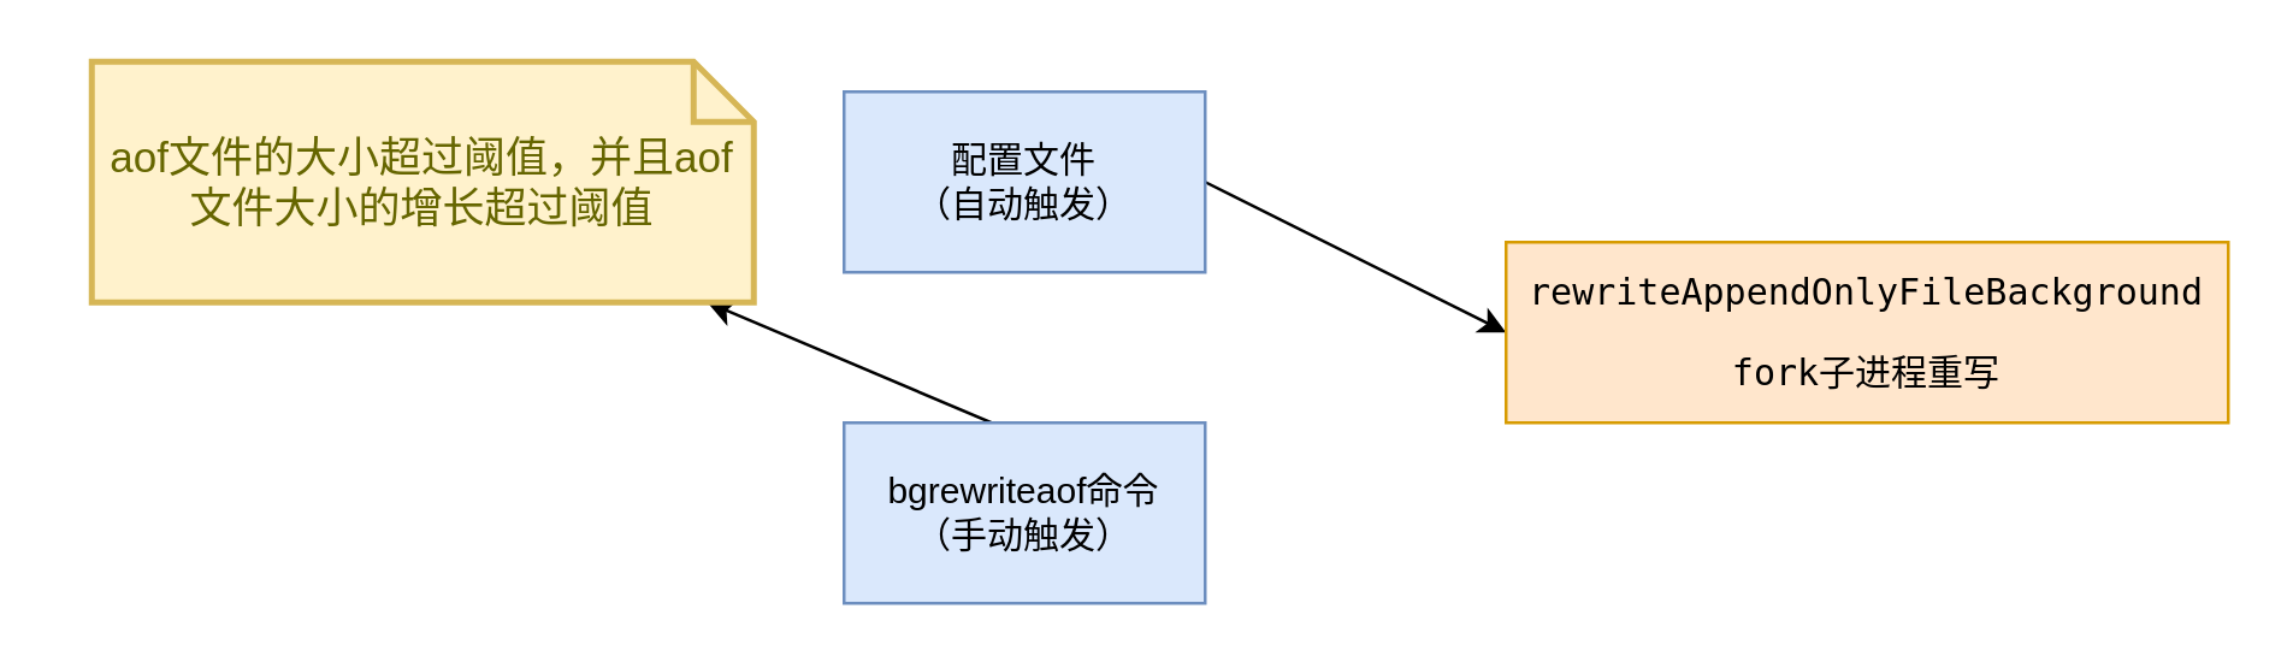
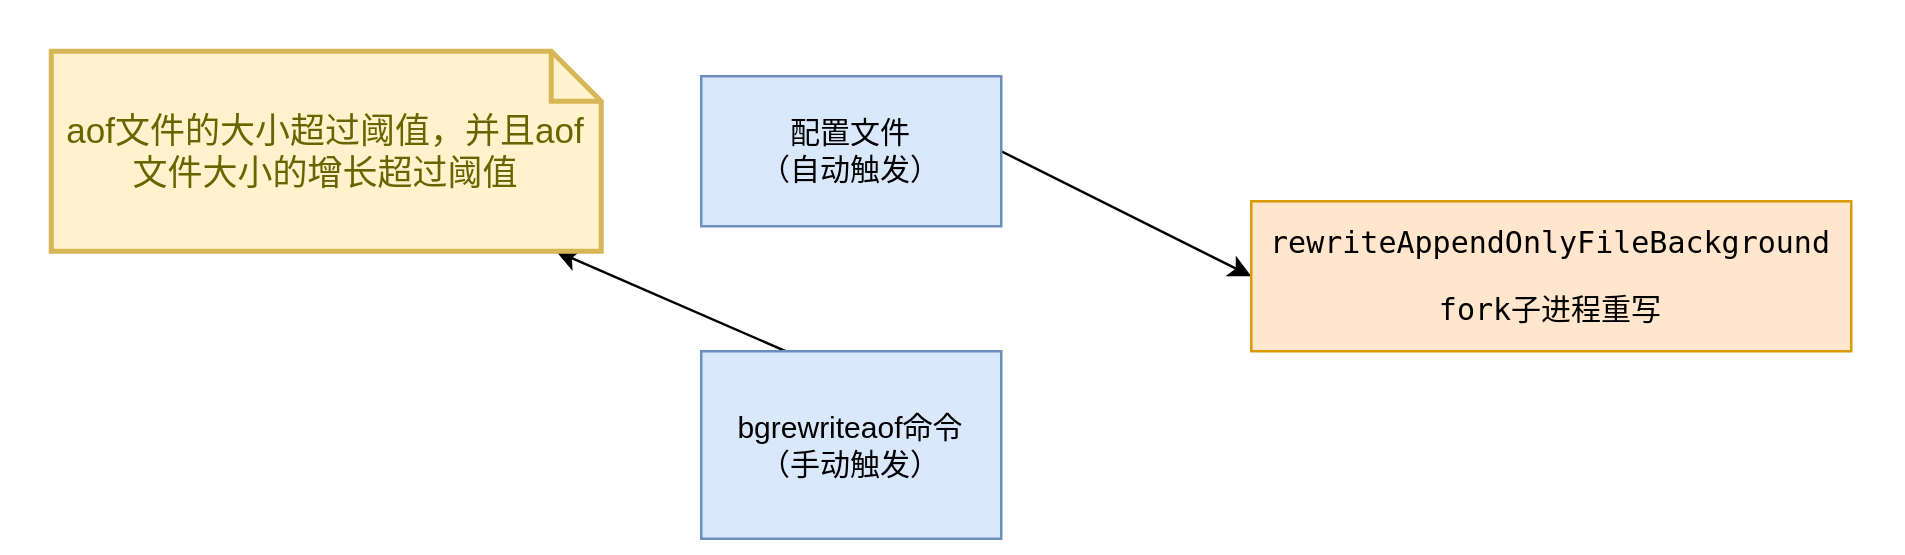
- <mxCell id="7" value="aof文件的大小超过阈值，并且aof文件大小的增长超过阈值" style="shape=note;strokeWidth=2;fontSize=14;size=20;whiteSpace=wrap;html=1;fillColor=#fff2cc;strokeColor=#d6b656;fontColor=#666600;" vertex="1" parent="1"><mxGeometry x="30" y="20" width="220" height="80" as="geometry" /></mxCell>
+ <mxCell id="7" value="aof文件的大小超过阈值，并且aof文件大小的增长超过阈值" style="shape=note;strokeWidth=2;fontSize=14;size=20;whiteSpace=wrap;html=1;fillColor=#fff2cc;strokeColor=#d6b656;fontColor=#666600;" vertex="1" parent="1"><mxGeometry x="20" y="20" width="220" height="80" as="geometry" /></mxCell>
- <mxCell id="3" value="bgrewriteaof命令&lt;br&gt;（手动触发）" style="rounded=0;whiteSpace=wrap;html=1;fillColor=#dae8fc;strokeColor=#6c8ebf;" vertex="1" parent="1"><mxGeometry x="280" y="140" width="120" height="60" as="geometry" /></mxCell>
+ <mxCell id="3" value="bgrewriteaof命令&lt;br&gt;（手动触发）" style="rounded=0;whiteSpace=wrap;html=1;fillColor=#dae8fc;strokeColor=#6c8ebf;" vertex="1" parent="1"><mxGeometry x="280" y="140" width="120" height="75" as="geometry" /></mxCell>
